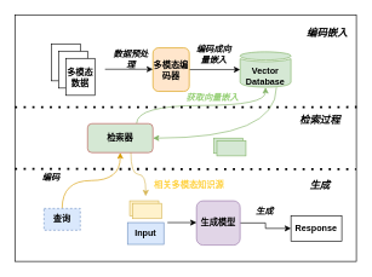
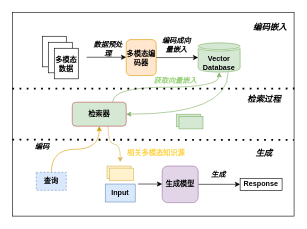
- <mxCell id="28" value="&lt;b&gt;Response&lt;/b&gt;" style="rounded=0;whiteSpace=wrap;html=1;" vertex="1" parent="1"><mxGeometry x="400" y="297" width="70" height="35" as="geometry" /></mxCell>
+ <mxCell id="28" value="&lt;b&gt;Response&lt;/b&gt;" style="rounded=0;whiteSpace=wrap;html=1;" vertex="1" parent="1"><mxGeometry x="400" y="297" width="70" height="20" as="geometry" /></mxCell>
